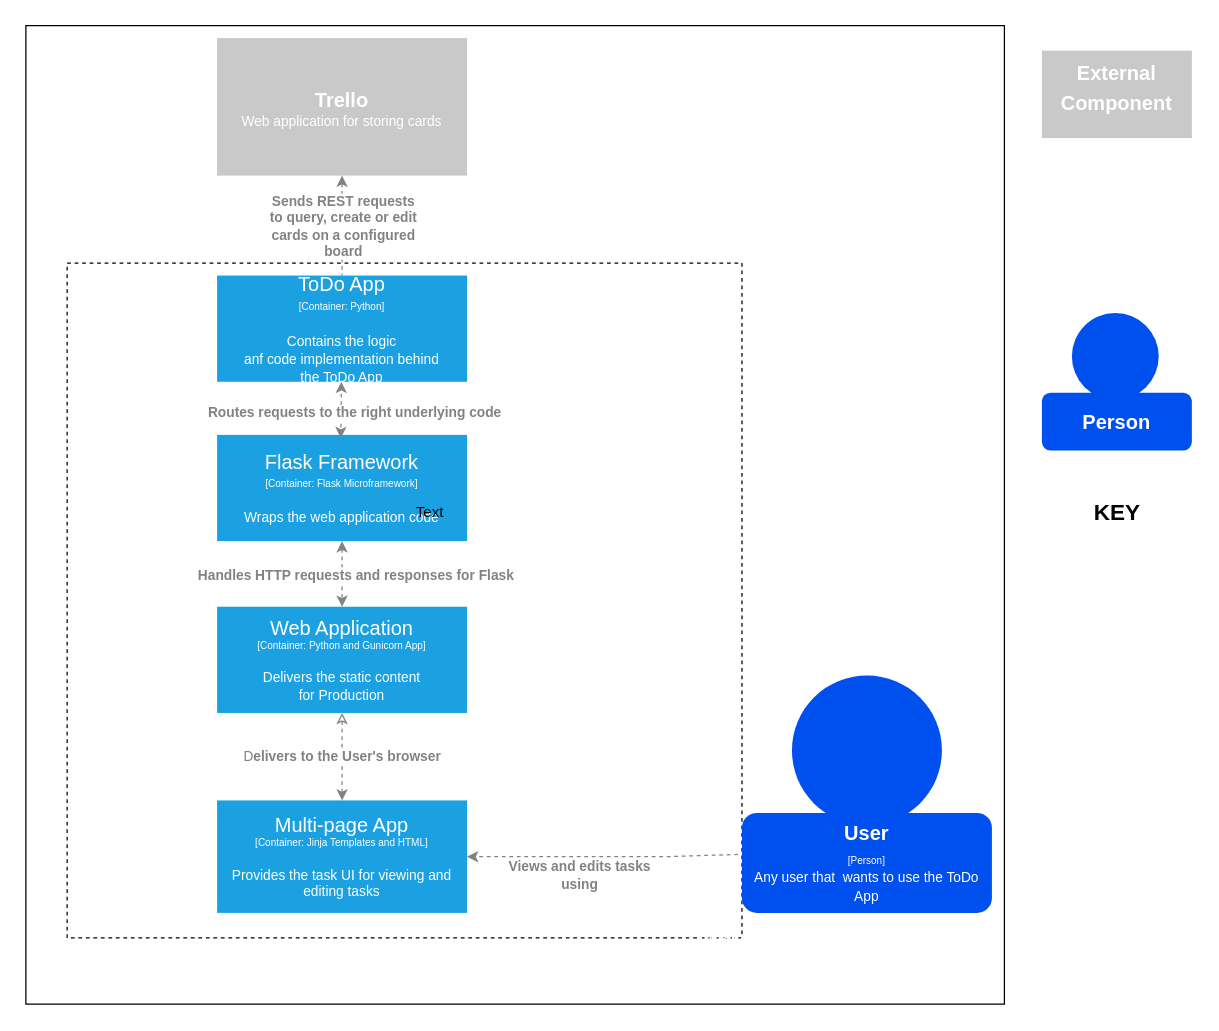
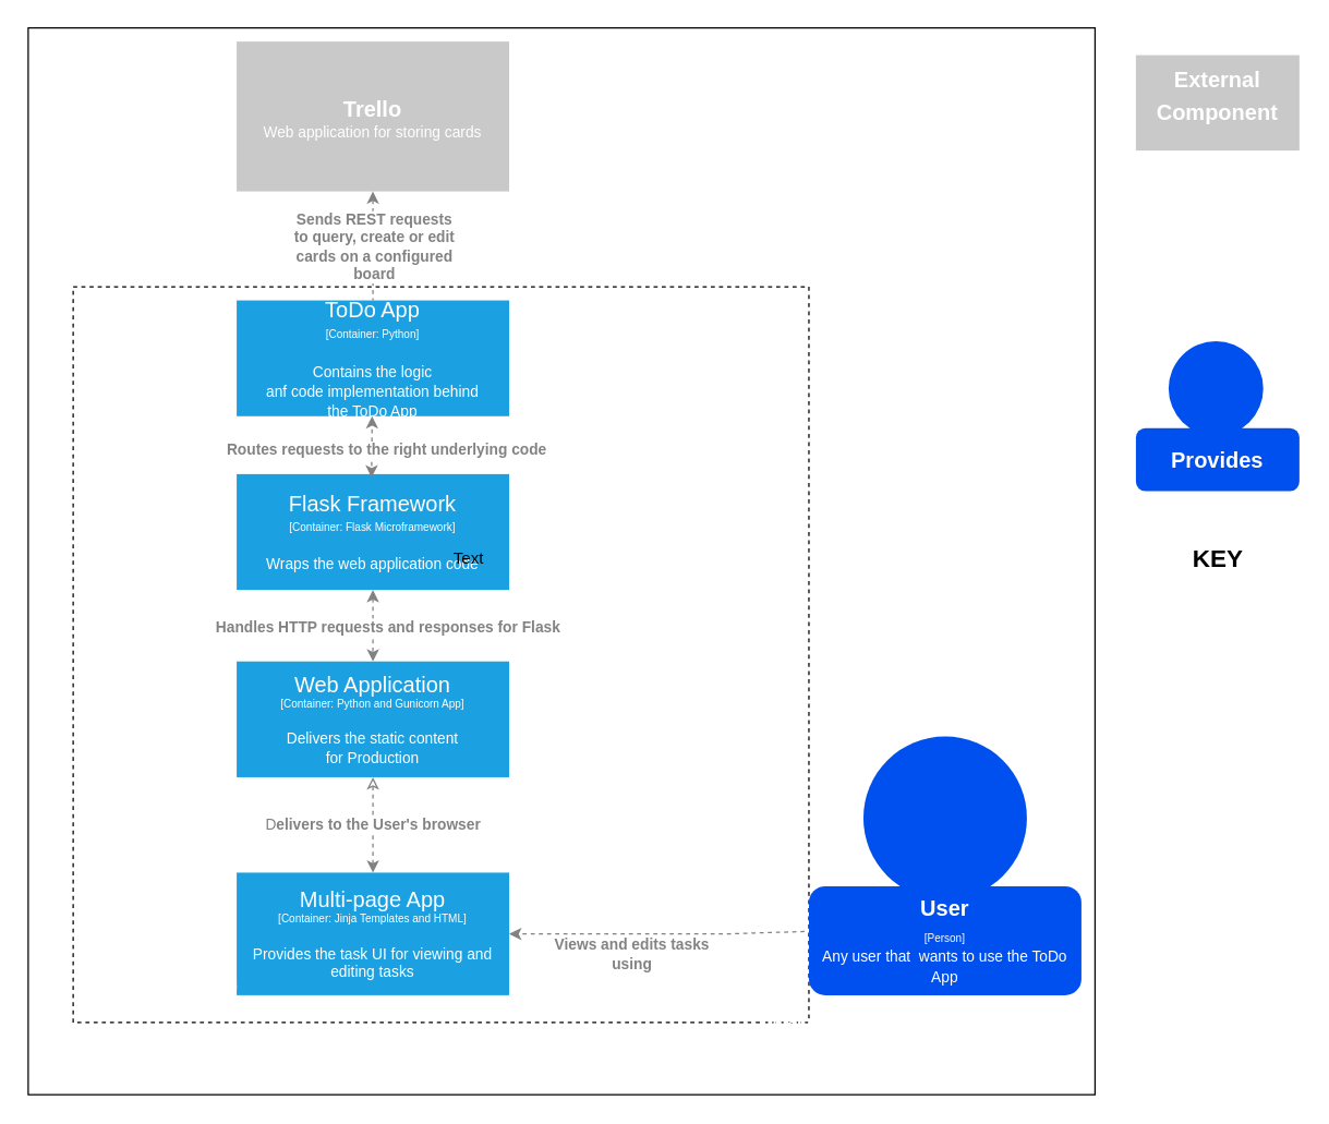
- <mxCell id="27" value="&lt;div style=&quot;font-size: 16px&quot;&gt;&lt;b&gt;Person&lt;/b&gt;&lt;/div&gt;&lt;div&gt;&lt;b&gt;&lt;/b&gt;&lt;/div&gt;" style="rounded=1;whiteSpace=wrap;html=1;fillColor=#0050ef;fontColor=#ffffff;strokeColor=none;" vertex="1" parent="26"><mxGeometry y="63.684" width="120" height="46.316" as="geometry" /></mxCell>
+ <mxCell id="27" value="&lt;div style=&quot;font-size: 16px&quot;&gt;&lt;b&gt;Provides&lt;/b&gt;&lt;/div&gt;&lt;div&gt;&lt;b&gt;&lt;/b&gt;&lt;/div&gt;" style="rounded=1;whiteSpace=wrap;html=1;fillColor=#0050ef;fontColor=#ffffff;strokeColor=none;" vertex="1" parent="26"><mxGeometry y="63.684" width="120" height="46.316" as="geometry" /></mxCell>
